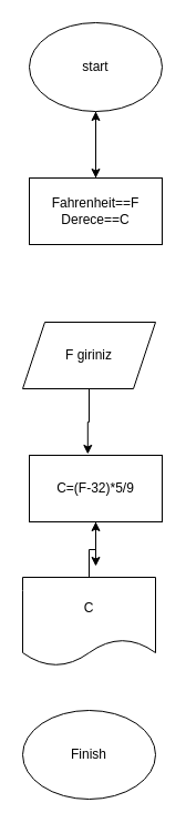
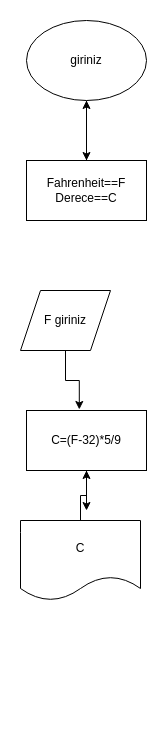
- <mxCell id="3" value="start" style="ellipse;whiteSpace=wrap;html=1;" vertex="1" parent="1"><mxGeometry x="26" y="20" width="120" height="80" as="geometry" /></mxCell>
+ <mxCell id="3" value="giriniz" style="ellipse;whiteSpace=wrap;html=1;" vertex="1" parent="1"><mxGeometry x="26" y="20" width="120" height="80" as="geometry" /></mxCell>
- <mxCell id="5" value="F giriniz" style="shape=parallelogram;perimeter=parallelogramPerimeter;whiteSpace=wrap;html=1;fixedSize=1;" vertex="1" parent="1"><mxGeometry x="20" y="290" width="120" height="60" as="geometry" /></mxCell>
+ <mxCell id="5" value="F giriniz" style="shape=parallelogram;perimeter=parallelogramPerimeter;whiteSpace=wrap;html=1;fixedSize=1;" vertex="1" parent="1"><mxGeometry x="20" y="290" width="90" height="60" as="geometry" /></mxCell>
- <mxCell id="12" value="Finish" style="ellipse;whiteSpace=wrap;html=1;" vertex="1" parent="1"><mxGeometry x="20" y="640" width="120" height="80" as="geometry" /></mxCell>
